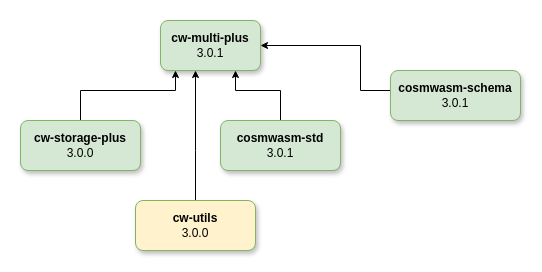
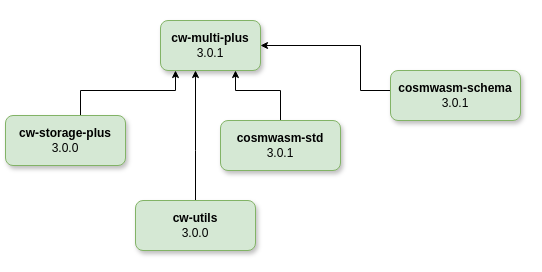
- <mxCell id="8" value="&lt;b&gt;cw-storage-plus&lt;/b&gt;&lt;br&gt;3.0.0" style="rounded=1;whiteSpace=wrap;html=1;fillColor=#d5e8d4;strokeColor=#82b366;shadow=1;glass=0;" parent="1" vertex="1"><mxGeometry x="20" y="120" width="120" height="50" as="geometry" /></mxCell>
+ <mxCell id="8" value="&lt;b&gt;cw-storage-plus&lt;/b&gt;&lt;br&gt;3.0.0" style="rounded=1;whiteSpace=wrap;html=1;fillColor=#d5e8d4;strokeColor=#82b366;shadow=1;glass=0;" parent="1" vertex="1"><mxGeometry x="5" y="115" width="120" height="50" as="geometry" /></mxCell>
- <mxCell id="10" value="&lt;b&gt;cw-utils&lt;/b&gt;&lt;br&gt;3.0.0" style="rounded=1;whiteSpace=wrap;html=1;fillColor=#fff2cc;strokeColor=#82b366;shadow=1;glass=0;" vertex="1" parent="1"><mxGeometry x="135" y="200" width="120" height="50" as="geometry" /></mxCell>
+ <mxCell id="10" value="&lt;b&gt;cw-utils&lt;/b&gt;&lt;br&gt;3.0.0" style="rounded=1;whiteSpace=wrap;html=1;fillColor=#d5e8d4;strokeColor=#82b366;shadow=1;glass=0;" vertex="1" parent="1"><mxGeometry x="135" y="200" width="120" height="50" as="geometry" /></mxCell>
